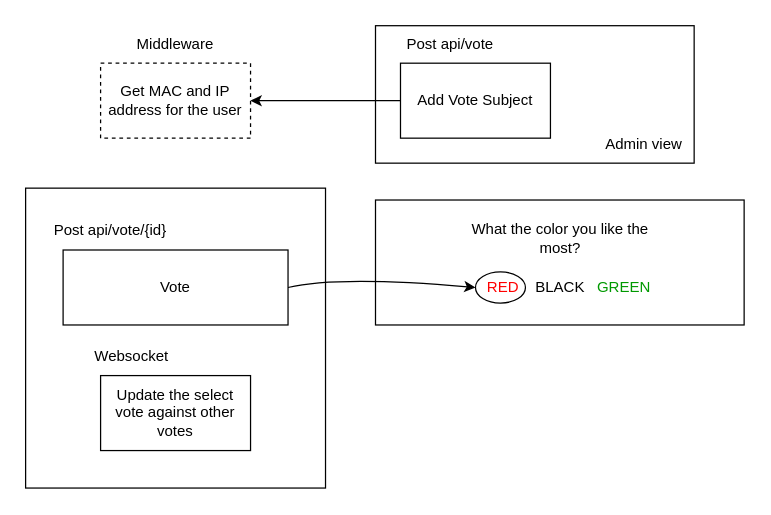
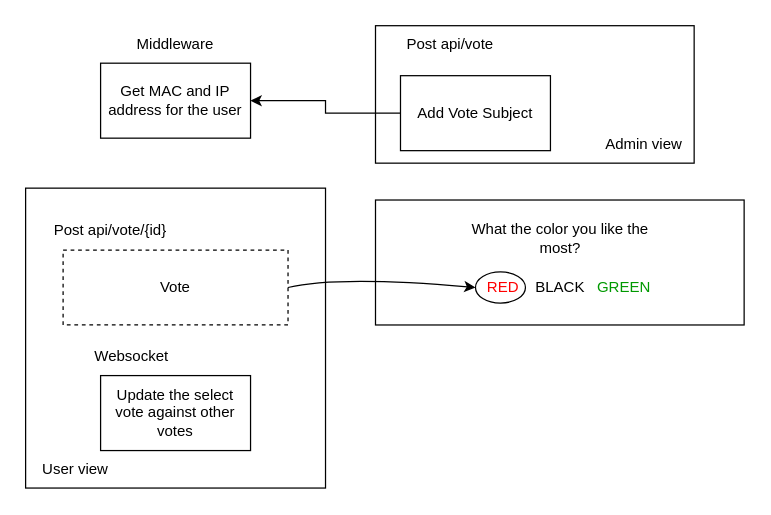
- <mxCell id="14" value="Get MAC and IP address for the user" style="rounded=0;whiteSpace=wrap;html=1;dashed=1;" vertex="1" parent="1"><mxGeometry x="80" y="50" width="120" height="60" as="geometry" /></mxCell>
+ <mxCell id="14" value="Get MAC and IP address for the user" style="rounded=0;whiteSpace=wrap;html=1;" vertex="1" parent="1"><mxGeometry x="80" y="50" width="120" height="60" as="geometry" /></mxCell>
- <mxCell id="6" value="Add Vote Subject" style="rounded=0;whiteSpace=wrap;html=1;" vertex="1" parent="1"><mxGeometry x="320" y="50" width="120" height="60" as="geometry" /></mxCell>
+ <mxCell id="6" value="Add Vote Subject" style="rounded=0;whiteSpace=wrap;html=1;" vertex="1" parent="1"><mxGeometry x="320" y="60" width="120" height="60" as="geometry" /></mxCell>
- <mxCell id="7" value="Vote" style="rounded=0;whiteSpace=wrap;html=1;" vertex="1" parent="1"><mxGeometry x="50" y="199.5" width="180" height="60" as="geometry" /></mxCell>
+ <mxCell id="7" value="Vote" style="rounded=0;whiteSpace=wrap;html=1;dashed=1;" vertex="1" parent="1"><mxGeometry x="50" y="199.5" width="180" height="60" as="geometry" /></mxCell>
+ <mxCell id="19" value="User view" style="text;html=1;strokeColor=none;fillColor=none;align=center;verticalAlign=middle;whiteSpace=wrap;rounded=0;fontColor=#000000;" vertex="1" parent="1"><mxGeometry x="20" y="360" width="80" height="30" as="geometry" /></mxCell>
